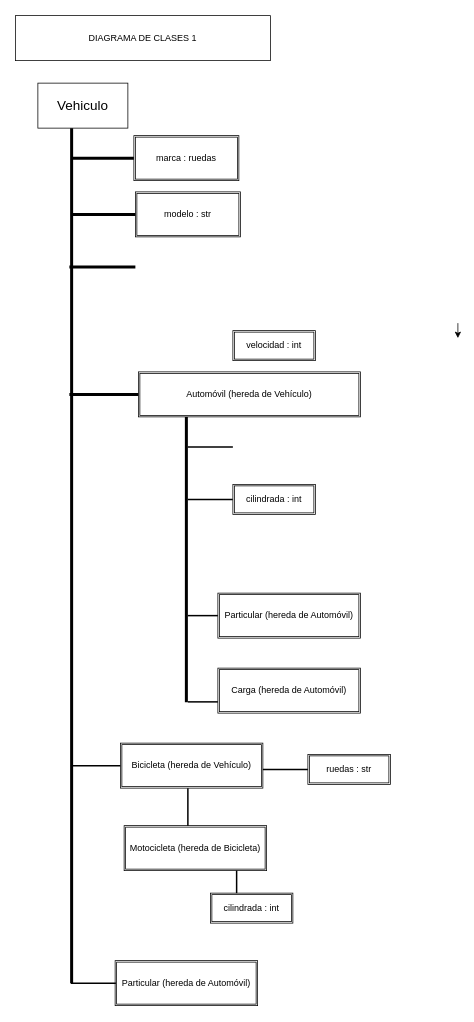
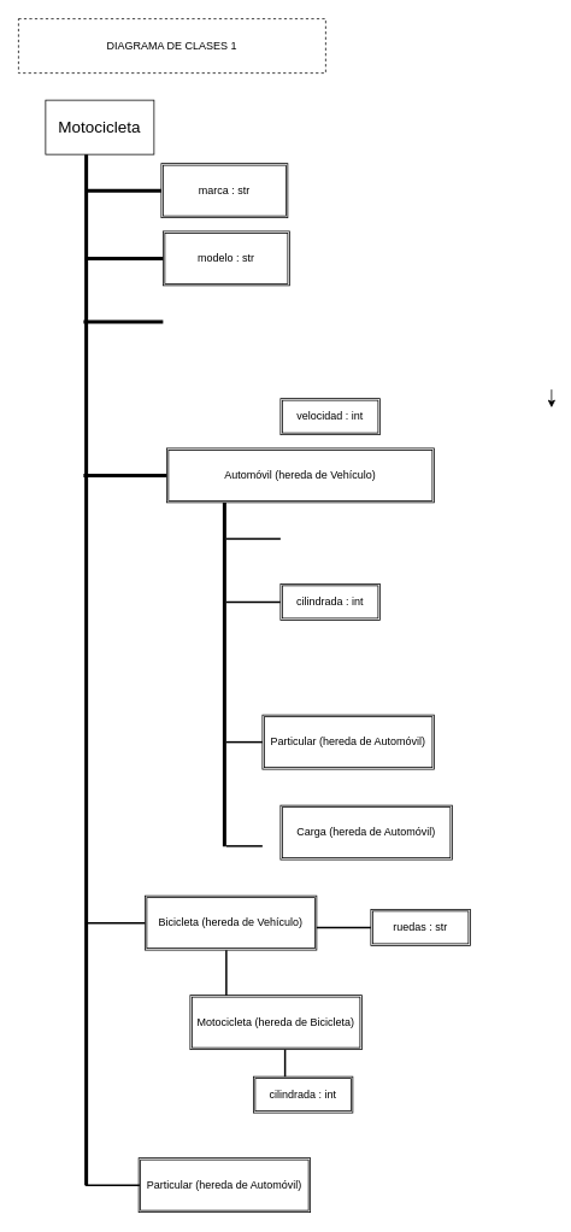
- <mxCell id="27" value="DIAGRAMA DE CLASES 1" style="whiteSpace=wrap;html=1;" vertex="1" parent="1"><mxGeometry x="20" y="20" width="340" height="60" as="geometry" /></mxCell>
+ <mxCell id="27" value="DIAGRAMA DE CLASES 1" style="whiteSpace=wrap;html=1;dashed=1;" vertex="1" parent="1"><mxGeometry x="20" y="20" width="340" height="60" as="geometry" /></mxCell>
- <mxCell id="2" value="&lt;font style=&quot;font-size: 18px;&quot;&gt;Vehiculo&lt;/font&gt;" style="rounded=0;whiteSpace=wrap;html=1;" vertex="1" parent="1"><mxGeometry x="50" y="110" width="120" height="60" as="geometry" /></mxCell>
+ <mxCell id="2" value="&lt;font style=&quot;font-size: 18px;&quot;&gt;Motocicleta&lt;/font&gt;" style="rounded=0;whiteSpace=wrap;html=1;" vertex="1" parent="1"><mxGeometry x="50" y="110" width="120" height="60" as="geometry" /></mxCell>
- <mxCell id="7" value="marca : ruedas" style="shape=ext;double=1;rounded=0;whiteSpace=wrap;html=1;" vertex="1" parent="1"><mxGeometry x="178" width="140" height="60" as="geometry" y="180" /></mxCell>
+ <mxCell id="7" value="marca : str" style="shape=ext;double=1;rounded=0;whiteSpace=wrap;html=1;" vertex="1" parent="1"><mxGeometry x="178" width="140" height="60" as="geometry" y="180" /></mxCell>
- <mxCell id="19" value="Carga (hereda de Automóvil)" style="shape=ext;double=1;rounded=0;whiteSpace=wrap;html=1;" vertex="1" parent="1"><mxGeometry x="290" y="890" width="190" height="60" as="geometry" /></mxCell>
+ <mxCell id="19" value="Carga (hereda de Automóvil)" style="shape=ext;double=1;rounded=0;whiteSpace=wrap;html=1;" vertex="1" parent="1"><mxGeometry x="310" y="890" width="190" height="60" as="geometry" /></mxCell>
- <mxCell id="23" value="Motocicleta (hereda de Bicicleta)" style="shape=ext;double=1;rounded=0;whiteSpace=wrap;html=1;" vertex="1" parent="1"><mxGeometry x="165" y="1100" width="190" height="60" as="geometry" /></mxCell>
+ <mxCell id="23" value="Motocicleta (hereda de Bicicleta)" style="shape=ext;double=1;rounded=0;whiteSpace=wrap;html=1;" vertex="1" parent="1"><mxGeometry x="210" y="1100" width="190" height="60" as="geometry" /></mxCell>
